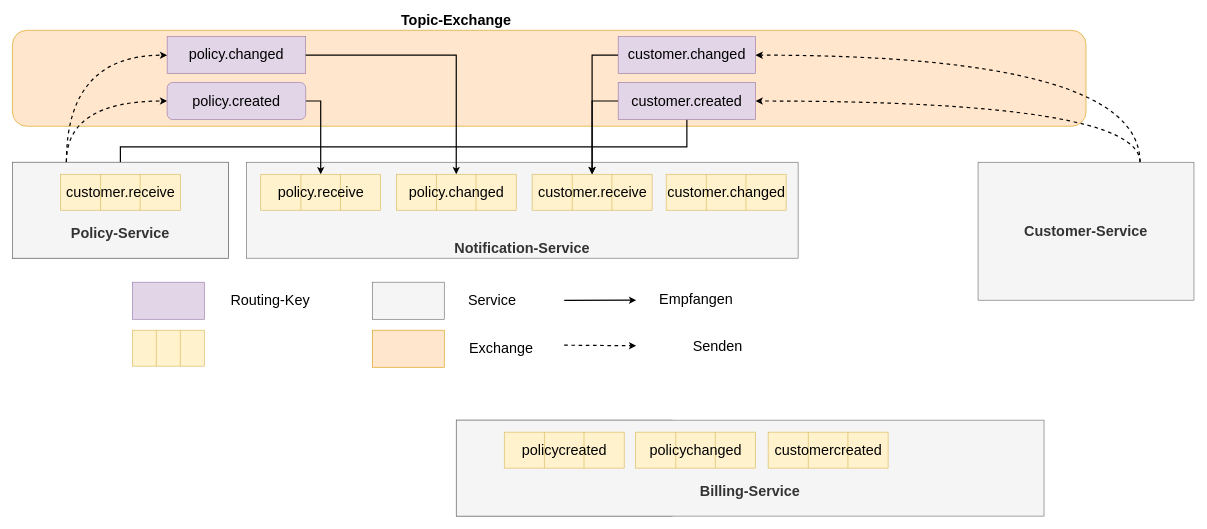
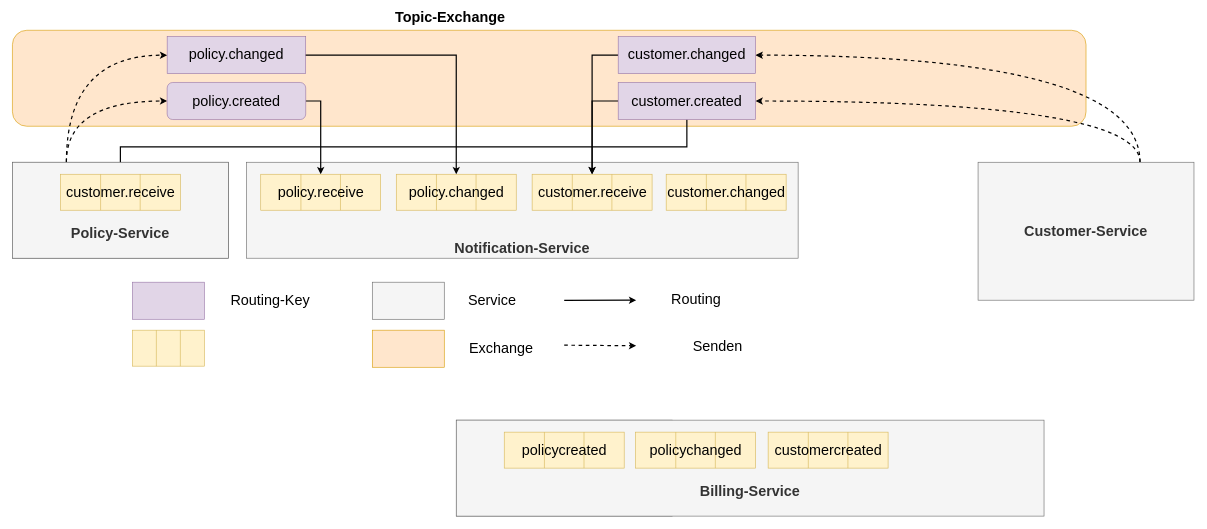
- <mxCell id="31" value="&lt;font style=&quot;font-size: 24px;&quot;&gt;Topic-Exchange&lt;/font&gt;" style="text;html=1;strokeColor=none;fillColor=none;align=center;verticalAlign=middle;whiteSpace=wrap;rounded=0;fontStyle=1" parent="1" vertex="1"><mxGeometry x="655" y="20.547" width="210" height="25.455" as="geometry" /></mxCell>
+ <mxCell id="31" value="&lt;font style=&quot;font-size: 24px;&quot;&gt;Topic-Exchange&lt;/font&gt;" style="text;html=1;strokeColor=none;fillColor=none;align=center;verticalAlign=middle;whiteSpace=wrap;rounded=0;fontStyle=1" parent="1" vertex="1"><mxGeometry x="645" y="15.547" width="210" height="25.455" as="geometry" /></mxCell>
- <mxCell id="18" value="&lt;font style=&quot;font-size: 24px;&quot;&gt;Empfangen&lt;/font&gt;" style="text;html=1;strokeColor=none;fillColor=none;align=center;verticalAlign=middle;whiteSpace=wrap;rounded=0;" parent="14" vertex="1"><mxGeometry x="140" y="6.62" width="160" height="35.75" as="geometry" /></mxCell>
+ <mxCell id="18" value="&lt;font style=&quot;font-size: 24px;&quot;&gt;Routing&lt;/font&gt;" style="text;html=1;strokeColor=none;fillColor=none;align=center;verticalAlign=middle;whiteSpace=wrap;rounded=0;" parent="14" vertex="1"><mxGeometry x="140" y="6.62" width="160" height="35.75" as="geometry" /></mxCell>
